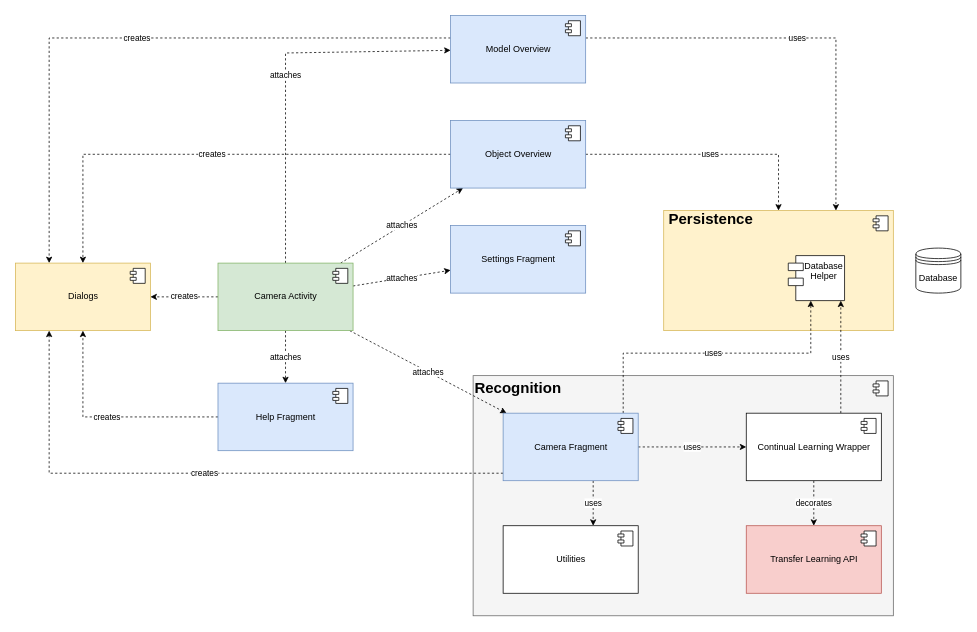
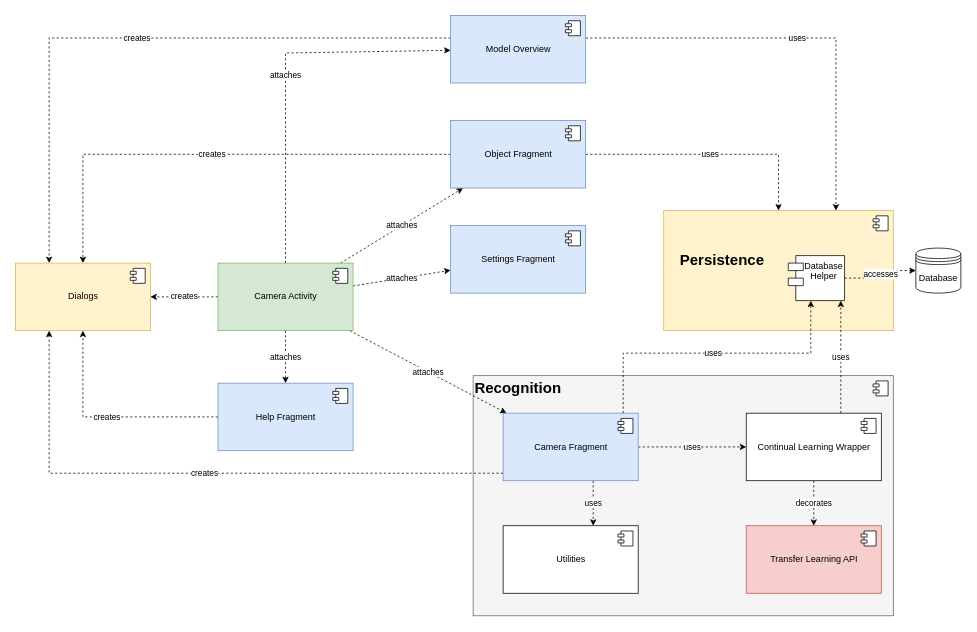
- <mxCell id="26" value="Object Overview" style="html=1;dropTarget=0;fillColor=#dae8fc;strokeColor=#6c8ebf;" vertex="1" parent="1"><mxGeometry x="600" y="160" width="180" height="90" as="geometry" /></mxCell>
+ <mxCell id="26" value="Object Fragment" style="html=1;dropTarget=0;fillColor=#dae8fc;strokeColor=#6c8ebf;" vertex="1" parent="1"><mxGeometry x="600" y="160" width="180" height="90" as="geometry" /></mxCell>
- <mxCell id="35" value="&lt;div style=&quot;font-size: 20px&quot;&gt;&lt;b&gt;&lt;font style=&quot;font-size: 20px&quot;&gt;Persistence&lt;/font&gt;&lt;/b&gt;&lt;/div&gt;" style="text;html=1;strokeColor=none;fillColor=none;align=center;verticalAlign=middle;whiteSpace=wrap;rounded=0;" vertex="1" parent="1"><mxGeometry x="884" y="280" width="126" height="20" as="geometry" /></mxCell>
+ <mxCell id="35" value="&lt;div style=&quot;font-size: 20px&quot;&gt;&lt;b&gt;&lt;font style=&quot;font-size: 20px&quot;&gt;Persistence&lt;/font&gt;&lt;/b&gt;&lt;/div&gt;" style="text;html=1;strokeColor=none;fillColor=none;align=center;verticalAlign=middle;whiteSpace=wrap;rounded=0;" vertex="1" parent="1"><mxGeometry x="899" y="335" width="126" height="20" as="geometry" /></mxCell>
+ <mxCell id="36" value="accesses" style="edgeStyle=orthogonalEdgeStyle;rounded=0;orthogonalLoop=1;jettySize=auto;html=1;entryX=0;entryY=0.5;entryDx=0;entryDy=0;dashed=1;" edge="1" parent="1" source="37" target="46"><mxGeometry relative="1" as="geometry" /></mxCell>
